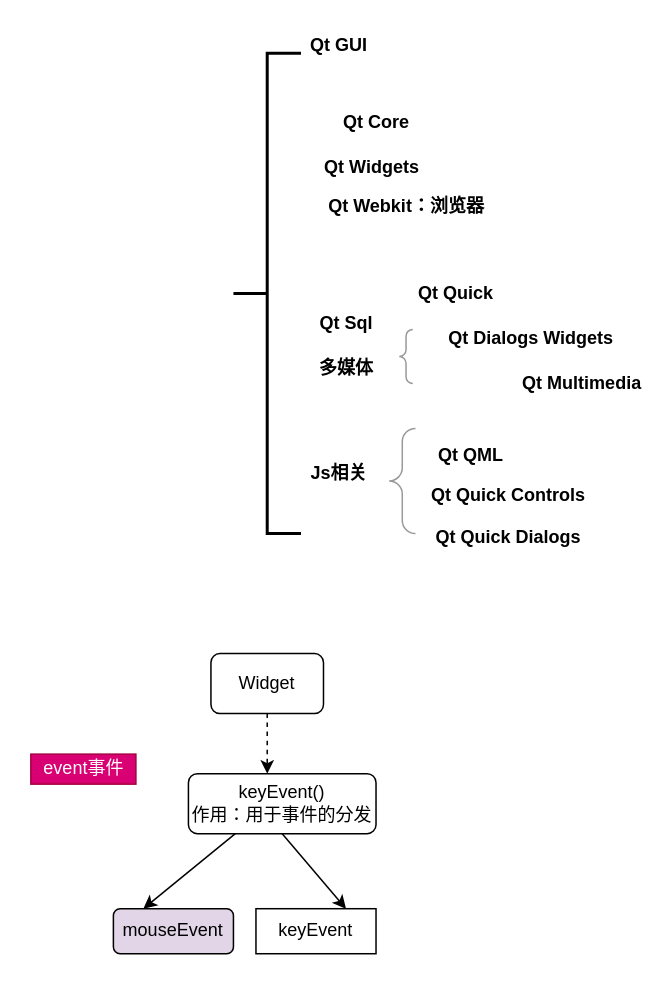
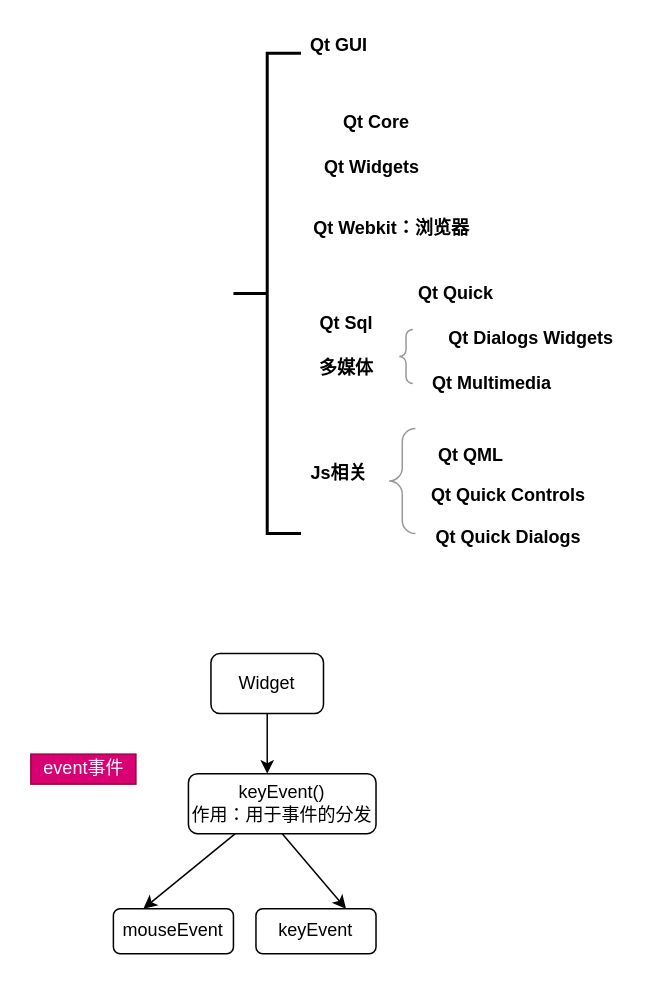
- <mxCell id="3" value="Qt Webkit：浏览器" style="text;html=1;align=center;verticalAlign=middle;resizable=0;points=[];autosize=1;fontStyle=1" parent="1" vertex="1"><mxGeometry x="210" y="127" width="120" height="20" as="geometry" /></mxCell>
+ <mxCell id="3" value="Qt Webkit：浏览器" style="text;html=1;align=center;verticalAlign=middle;resizable=0;points=[];autosize=1;fontStyle=1" parent="1" vertex="1"><mxGeometry x="200" y="142" width="120" height="20" as="geometry" /></mxCell>
- <mxCell id="7" value="Qt Multimedia" style="text;html=1;align=center;verticalAlign=middle;resizable=0;points=[];autosize=1;fontStyle=1" parent="1" vertex="1"><mxGeometry x="342" y="245" width="90" height="20" as="geometry" /></mxCell>
+ <mxCell id="7" value="Qt Multimedia" style="text;html=1;align=center;verticalAlign=middle;resizable=0;points=[];autosize=1;fontStyle=1" parent="1" vertex="1"><mxGeometry x="282" y="245" width="90" height="20" as="geometry" /></mxCell>
- <mxCell id="24" value="" style="endArrow=classic;html=1;exitX=0.5;exitY=1;exitDx=0;exitDy=0;entryX=0.42;entryY=0;entryDx=0;entryDy=0;entryPerimeter=0;dashed=1;" edge="1" parent="1" source="18" target="19"><mxGeometry width="50" height="50" relative="1" as="geometry"><mxPoint x="180" y="485" as="sourcePoint" /><mxPoint x="310" y="465" as="targetPoint" /></mxGeometry></mxCell>
+ <mxCell id="24" value="" style="endArrow=classic;html=1;exitX=0.5;exitY=1;exitDx=0;exitDy=0;entryX=0.42;entryY=0;entryDx=0;entryDy=0;entryPerimeter=0;" edge="1" parent="1" source="18" target="19"><mxGeometry width="50" height="50" relative="1" as="geometry"><mxPoint x="180" y="485" as="sourcePoint" /><mxPoint x="310" y="465" as="targetPoint" /></mxGeometry></mxCell>
- <mxCell id="20" value="mouseEvent" style="rounded=1;whiteSpace=wrap;html=1;fillColor=#e1d5e7;" vertex="1" parent="1"><mxGeometry x="75" y="605" width="80" height="30" as="geometry" /></mxCell>
+ <mxCell id="20" value="mouseEvent" style="rounded=1;whiteSpace=wrap;html=1;" vertex="1" parent="1"><mxGeometry x="75" y="605" width="80" height="30" as="geometry" /></mxCell>
- <mxCell id="21" value="keyEvent" style="whiteSpace=wrap;html=1;rounded=0;" vertex="1" parent="1"><mxGeometry x="170" y="605" width="80" height="30" as="geometry" /></mxCell>
+ <mxCell id="21" value="keyEvent" style="rounded=1;whiteSpace=wrap;html=1;" vertex="1" parent="1"><mxGeometry x="170" y="605" width="80" height="30" as="geometry" /></mxCell>
